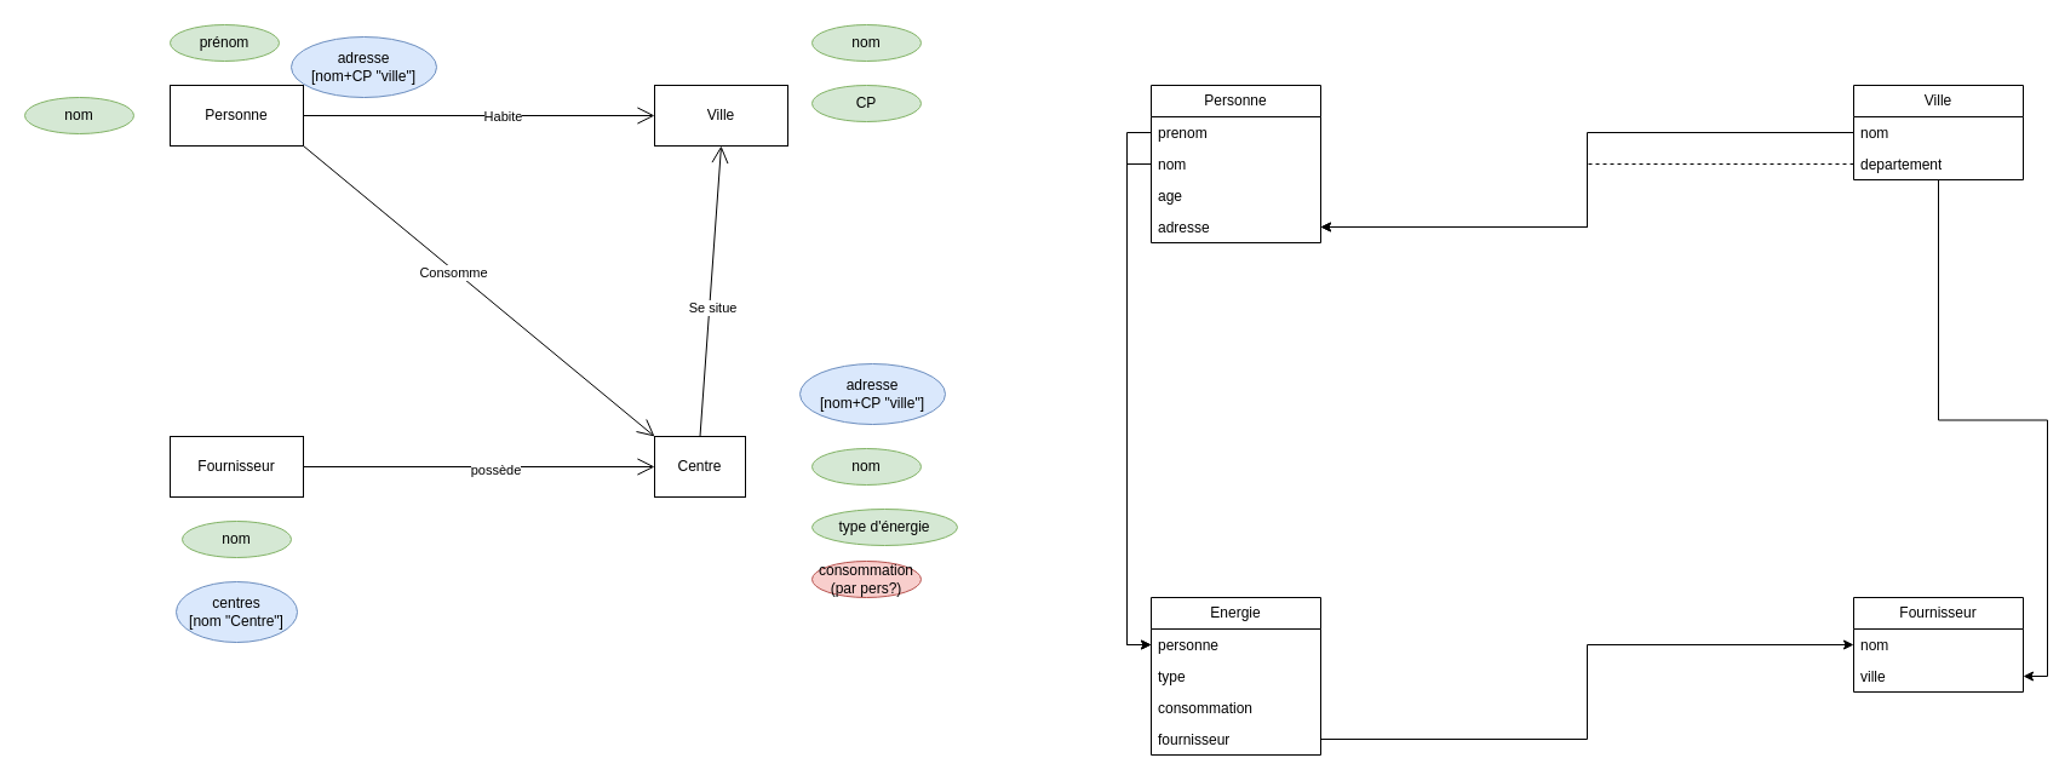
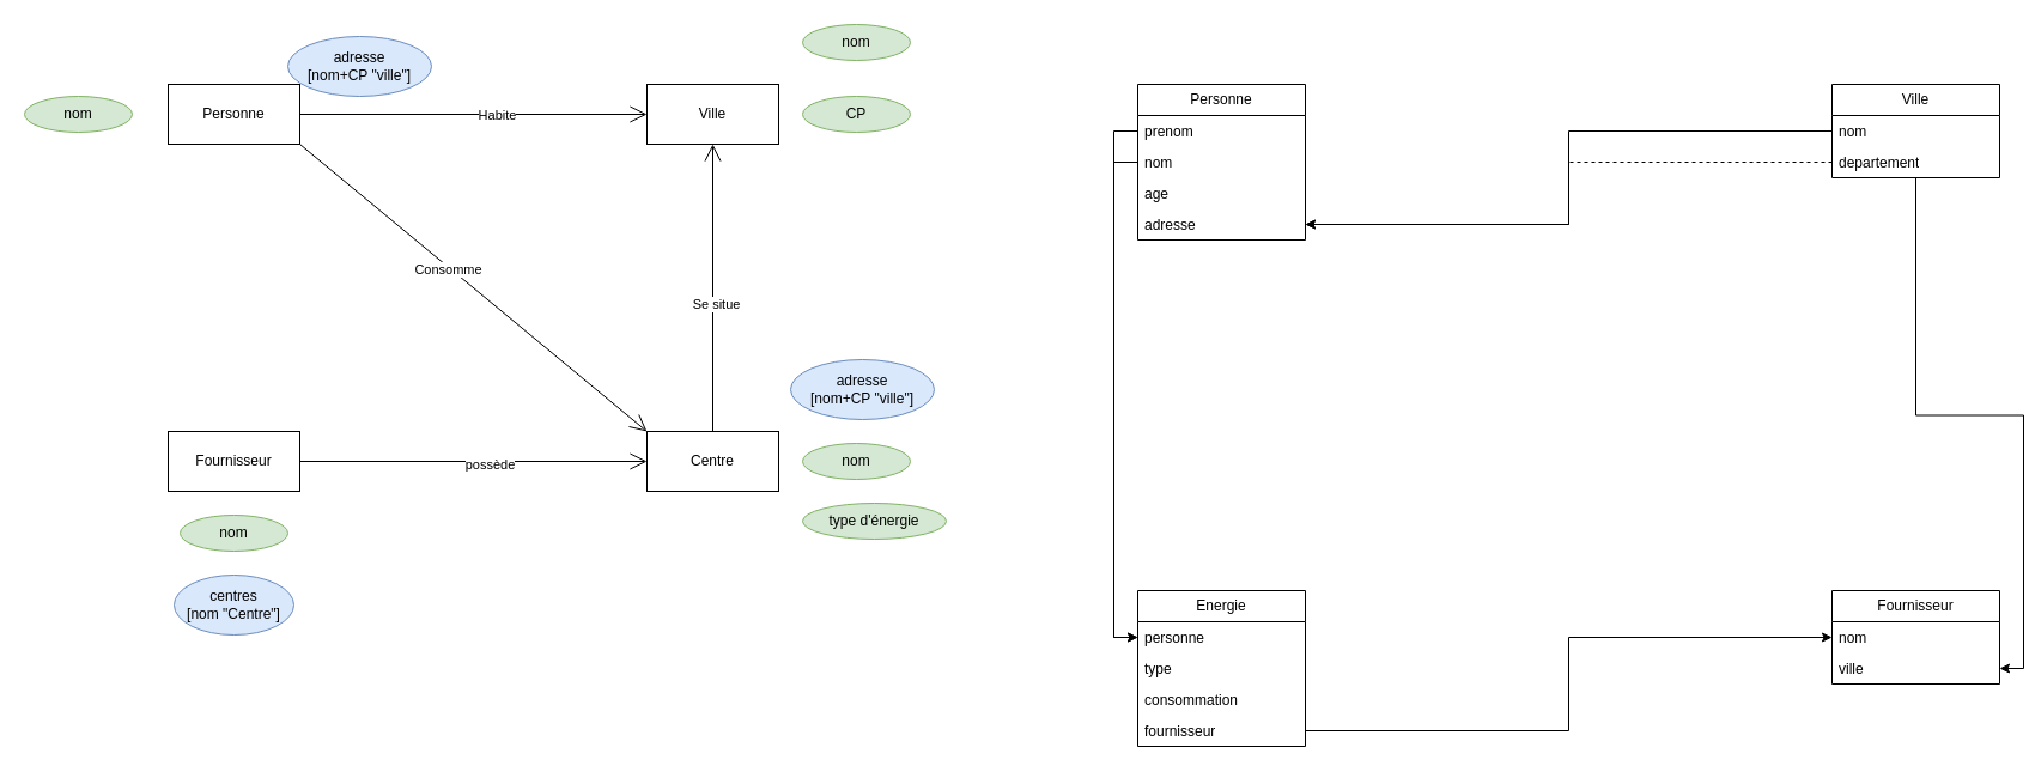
- <mxCell id="36" value="prénom" style="ellipse;whiteSpace=wrap;html=1;fillColor=#d5e8d4;strokeColor=#82b366;" vertex="1" parent="1"><mxGeometry x="140" y="20" width="90" height="30" as="geometry" /></mxCell>
- <mxCell id="41" value="CP" style="ellipse;whiteSpace=wrap;html=1;fillColor=#d5e8d4;strokeColor=#82b366;" vertex="1" parent="1"><mxGeometry x="670" y="70" width="90" height="30" as="geometry" /></mxCell>
+ <mxCell id="41" value="CP" style="ellipse;whiteSpace=wrap;html=1;fillColor=#d5e8d4;strokeColor=#82b366;" vertex="1" parent="1"><mxGeometry x="670" y="80" width="90" height="30" as="geometry" /></mxCell>
- <mxCell id="25" value="Centre" style="html=1;whiteSpace=wrap;" vertex="1" parent="1"><mxGeometry x="540" y="360" width="75" height="50" as="geometry" /></mxCell>
+ <mxCell id="25" value="Centre" style="html=1;whiteSpace=wrap;" vertex="1" parent="1"><mxGeometry x="540" y="360" width="110" height="50" as="geometry" /></mxCell>
- <mxCell id="38" value="consommation (par pers?)" style="ellipse;whiteSpace=wrap;html=1;fillColor=#f8cecc;strokeColor=#b85450;" vertex="1" parent="1"><mxGeometry x="670" y="463" width="90" height="30" as="geometry" /></mxCell>
